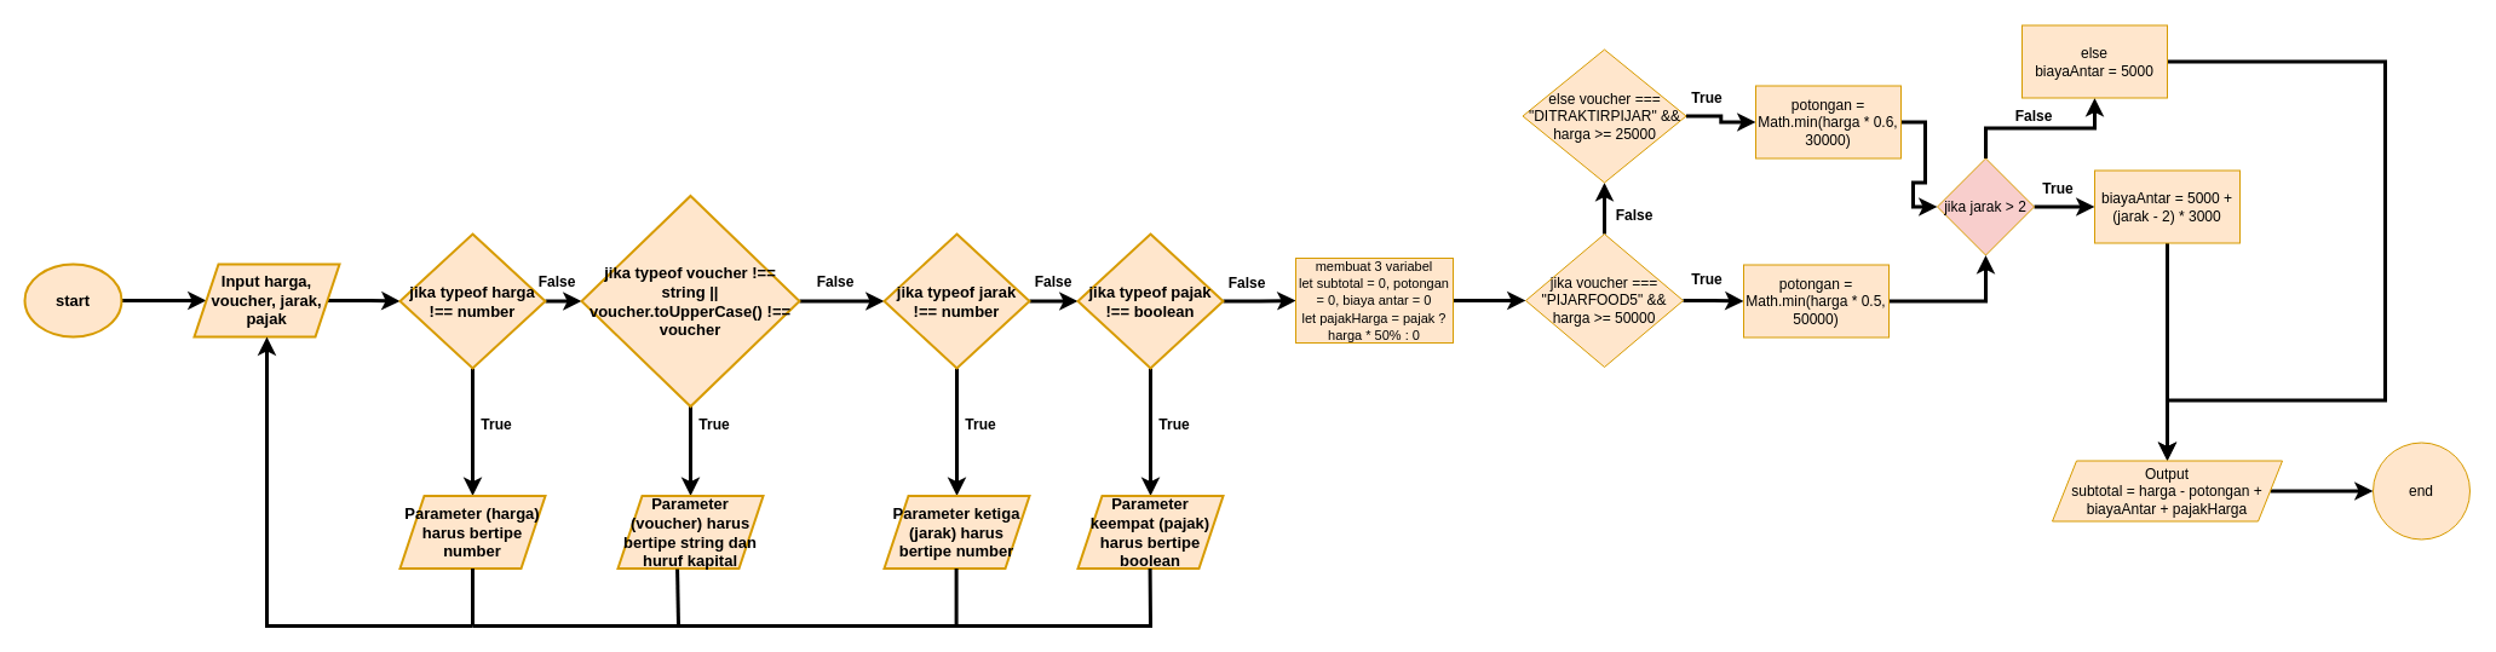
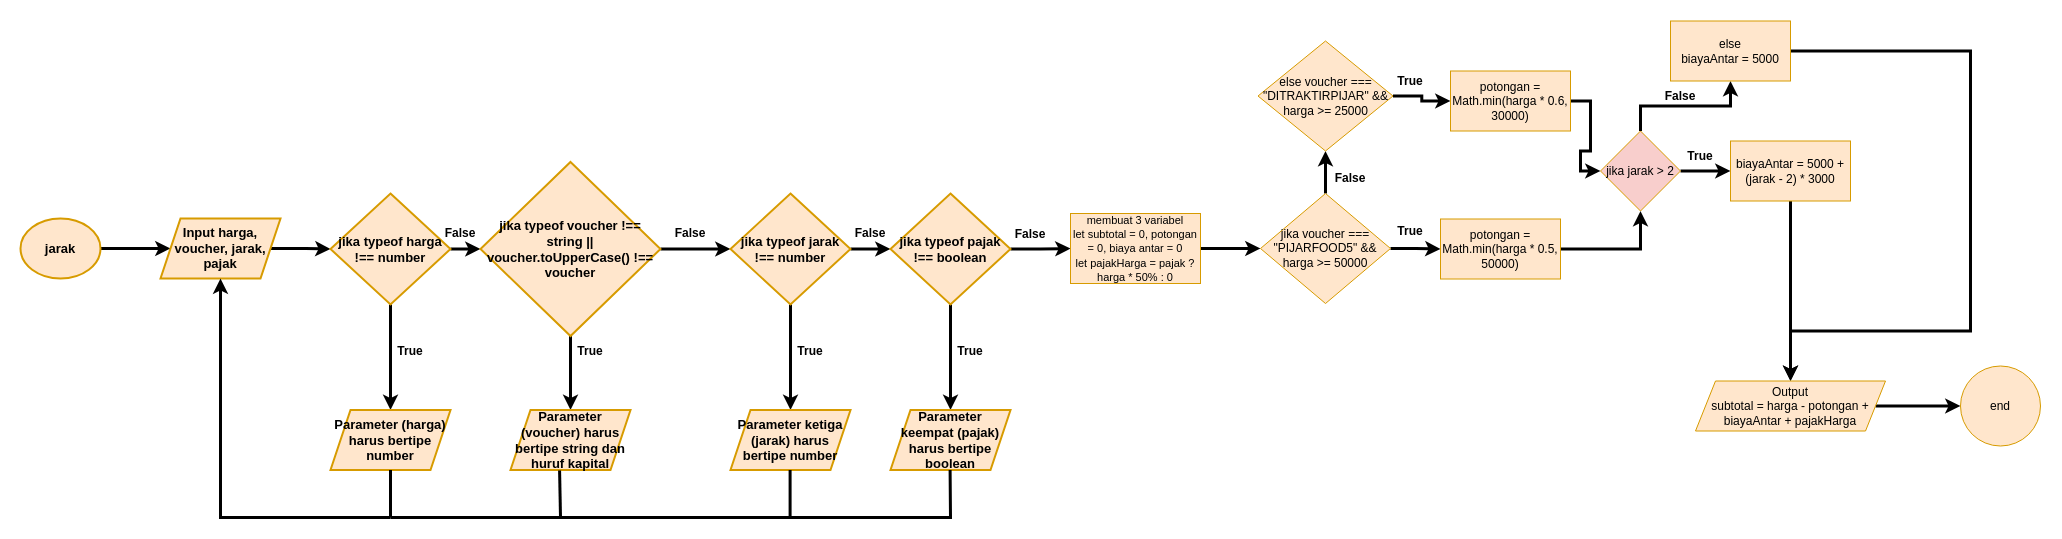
- <mxCell id="3" value="start" style="ellipse;whiteSpace=wrap;html=1;fillColor=#ffe6cc;strokeColor=#d79b00;strokeWidth=2;fontStyle=1;fontSize=13;" vertex="1" parent="1"><mxGeometry x="20" y="218" width="80" height="60" as="geometry" /></mxCell>
+ <mxCell id="3" value="jarak" style="ellipse;whiteSpace=wrap;html=1;fillColor=#ffe6cc;strokeColor=#d79b00;strokeWidth=2;fontStyle=1;fontSize=13;" vertex="1" parent="1"><mxGeometry x="20" y="218" width="80" height="60" as="geometry" /></mxCell>
